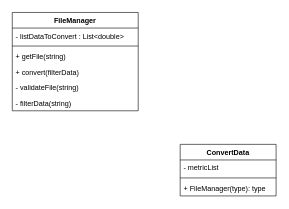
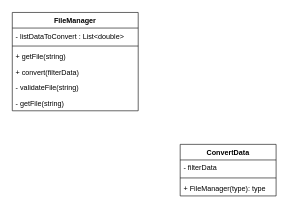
- <mxCell id="8" value="- filterData(string)&#10;" style="text;strokeColor=none;fillColor=none;align=left;verticalAlign=top;spacingLeft=4;spacingRight=4;overflow=hidden;rotatable=0;points=[[0,0.5],[1,0.5]];portConstraint=eastwest;" vertex="1" parent="2"><mxGeometry y="138" width="210" height="26" as="geometry" /></mxCell>
+ <mxCell id="8" value="- getFile(string)&#10;" style="text;strokeColor=none;fillColor=none;align=left;verticalAlign=top;spacingLeft=4;spacingRight=4;overflow=hidden;rotatable=0;points=[[0,0.5],[1,0.5]];portConstraint=eastwest;" vertex="1" parent="2"><mxGeometry y="138" width="210" height="26" as="geometry" /></mxCell>
- <mxCell id="10" value="- metricList" style="text;strokeColor=none;fillColor=none;align=left;verticalAlign=top;spacingLeft=4;spacingRight=4;overflow=hidden;rotatable=0;points=[[0,0.5],[1,0.5]];portConstraint=eastwest;" vertex="1" parent="9"><mxGeometry y="26" width="160" height="26" as="geometry" /></mxCell>
+ <mxCell id="10" value="- filterData" style="text;strokeColor=none;fillColor=none;align=left;verticalAlign=top;spacingLeft=4;spacingRight=4;overflow=hidden;rotatable=0;points=[[0,0.5],[1,0.5]];portConstraint=eastwest;" vertex="1" parent="9"><mxGeometry y="26" width="160" height="26" as="geometry" /></mxCell>
